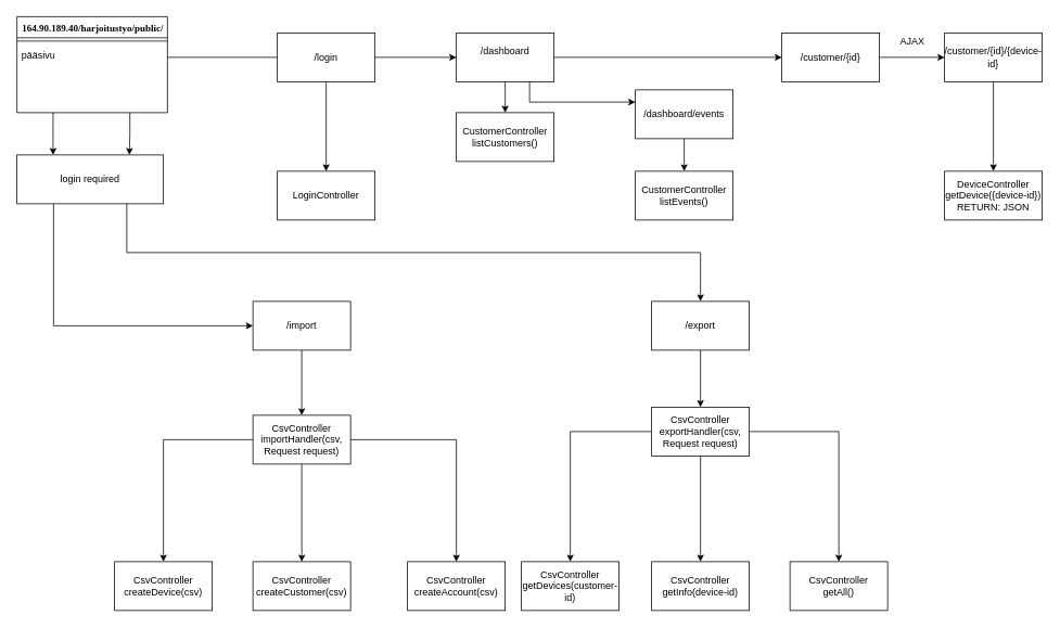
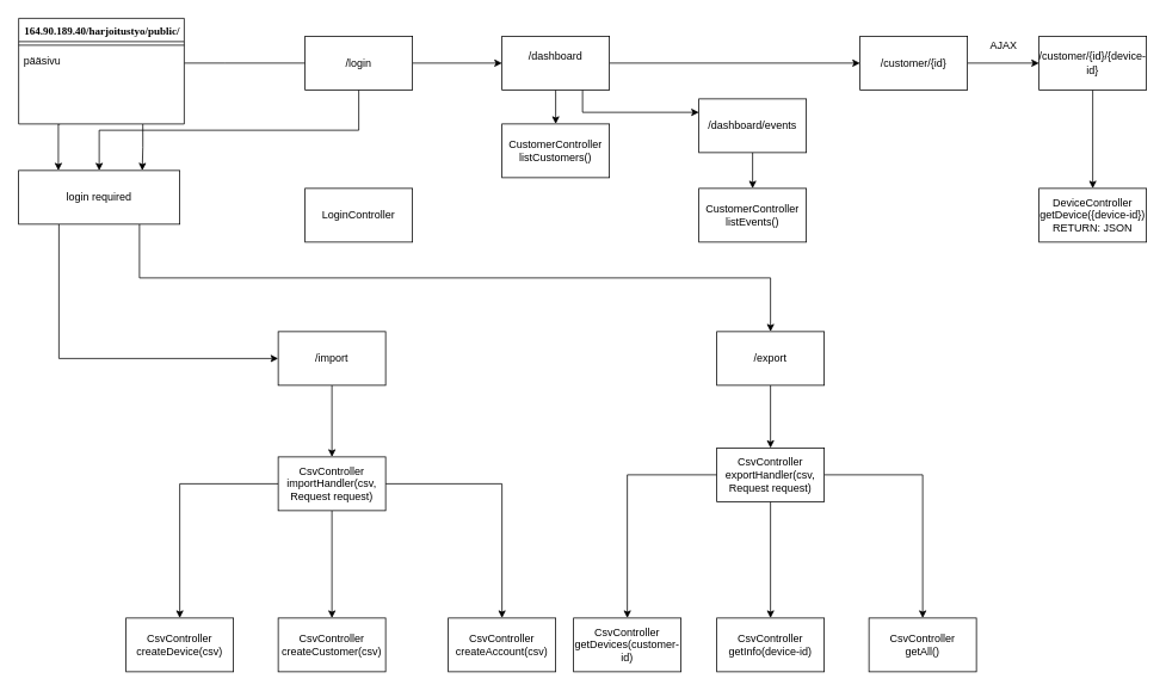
- <mxCell id="8" style="edgeStyle=orthogonalEdgeStyle;rounded=0;orthogonalLoop=1;jettySize=auto;html=1;exitX=0.5;exitY=1;exitDx=0;exitDy=0;" edge="1" parent="1" source="10" target="11"><mxGeometry relative="1" as="geometry" /></mxCell>
+ <mxCell id="8" style="edgeStyle=orthogonalEdgeStyle;rounded=0;orthogonalLoop=1;jettySize=auto;html=1;exitX=0.5;exitY=1;exitDx=0;exitDy=0;" edge="1" parent="1" source="10" target="47"><mxGeometry relative="1" as="geometry" /></mxCell>
